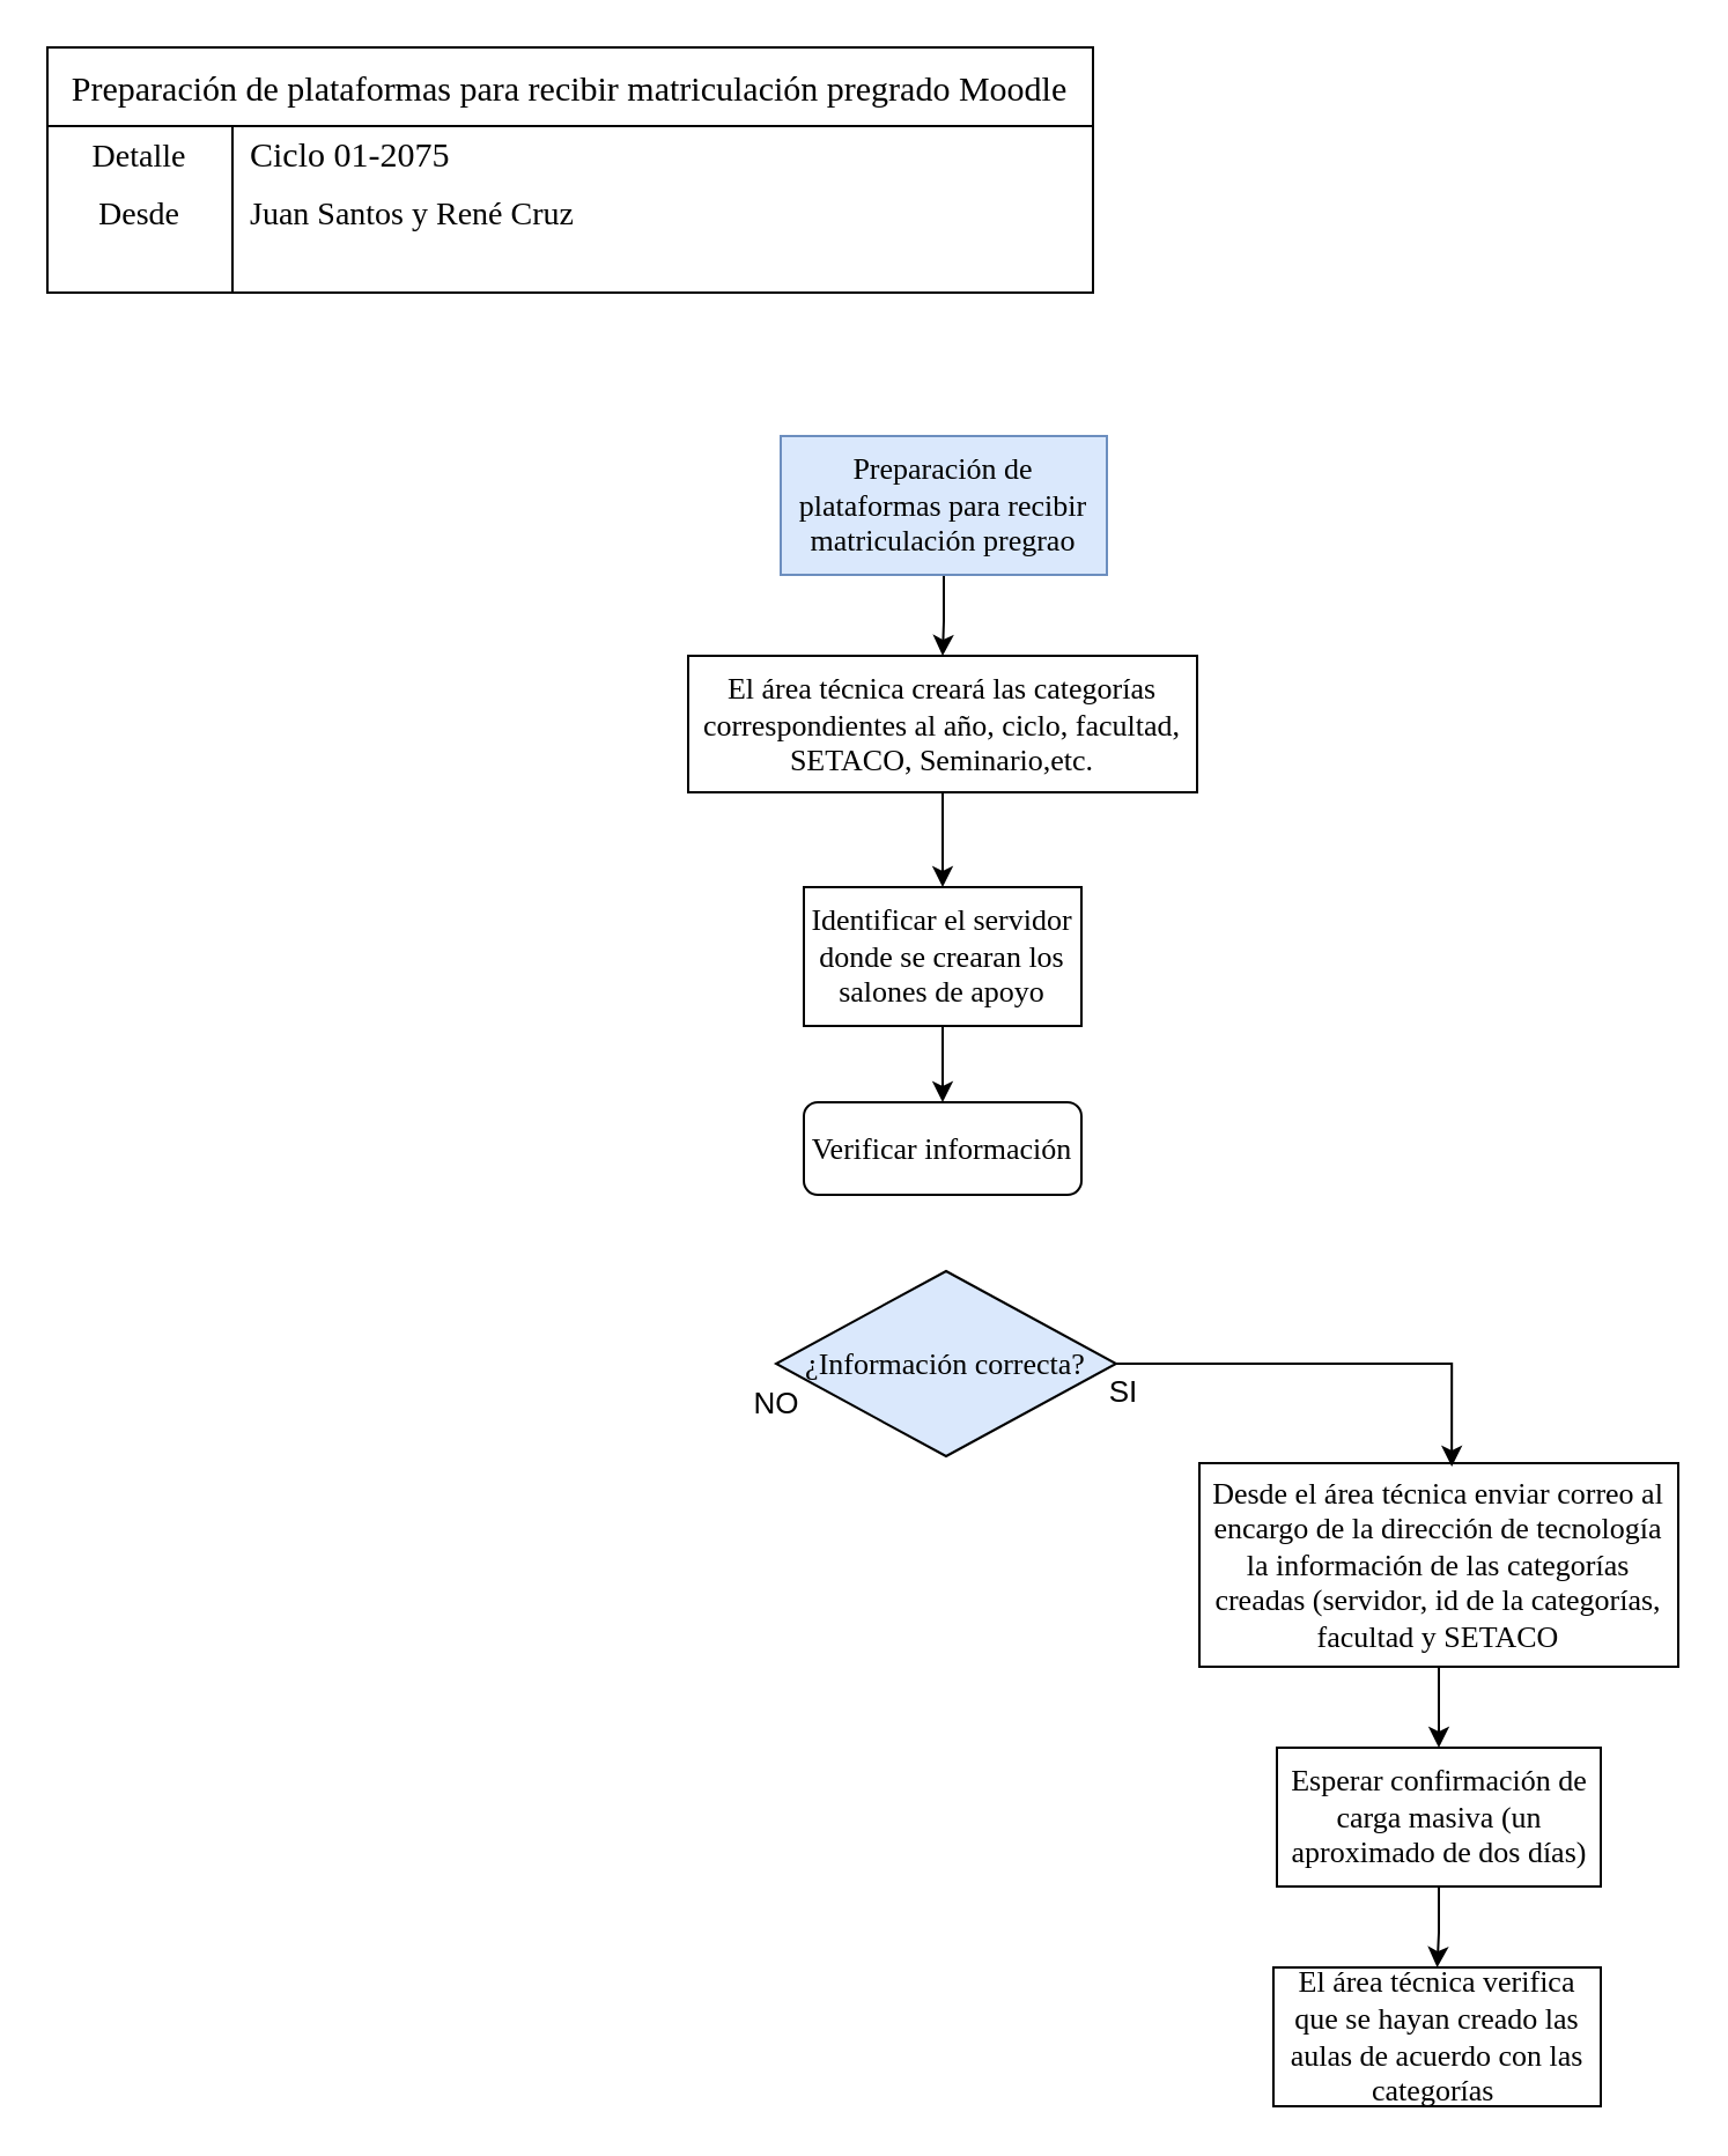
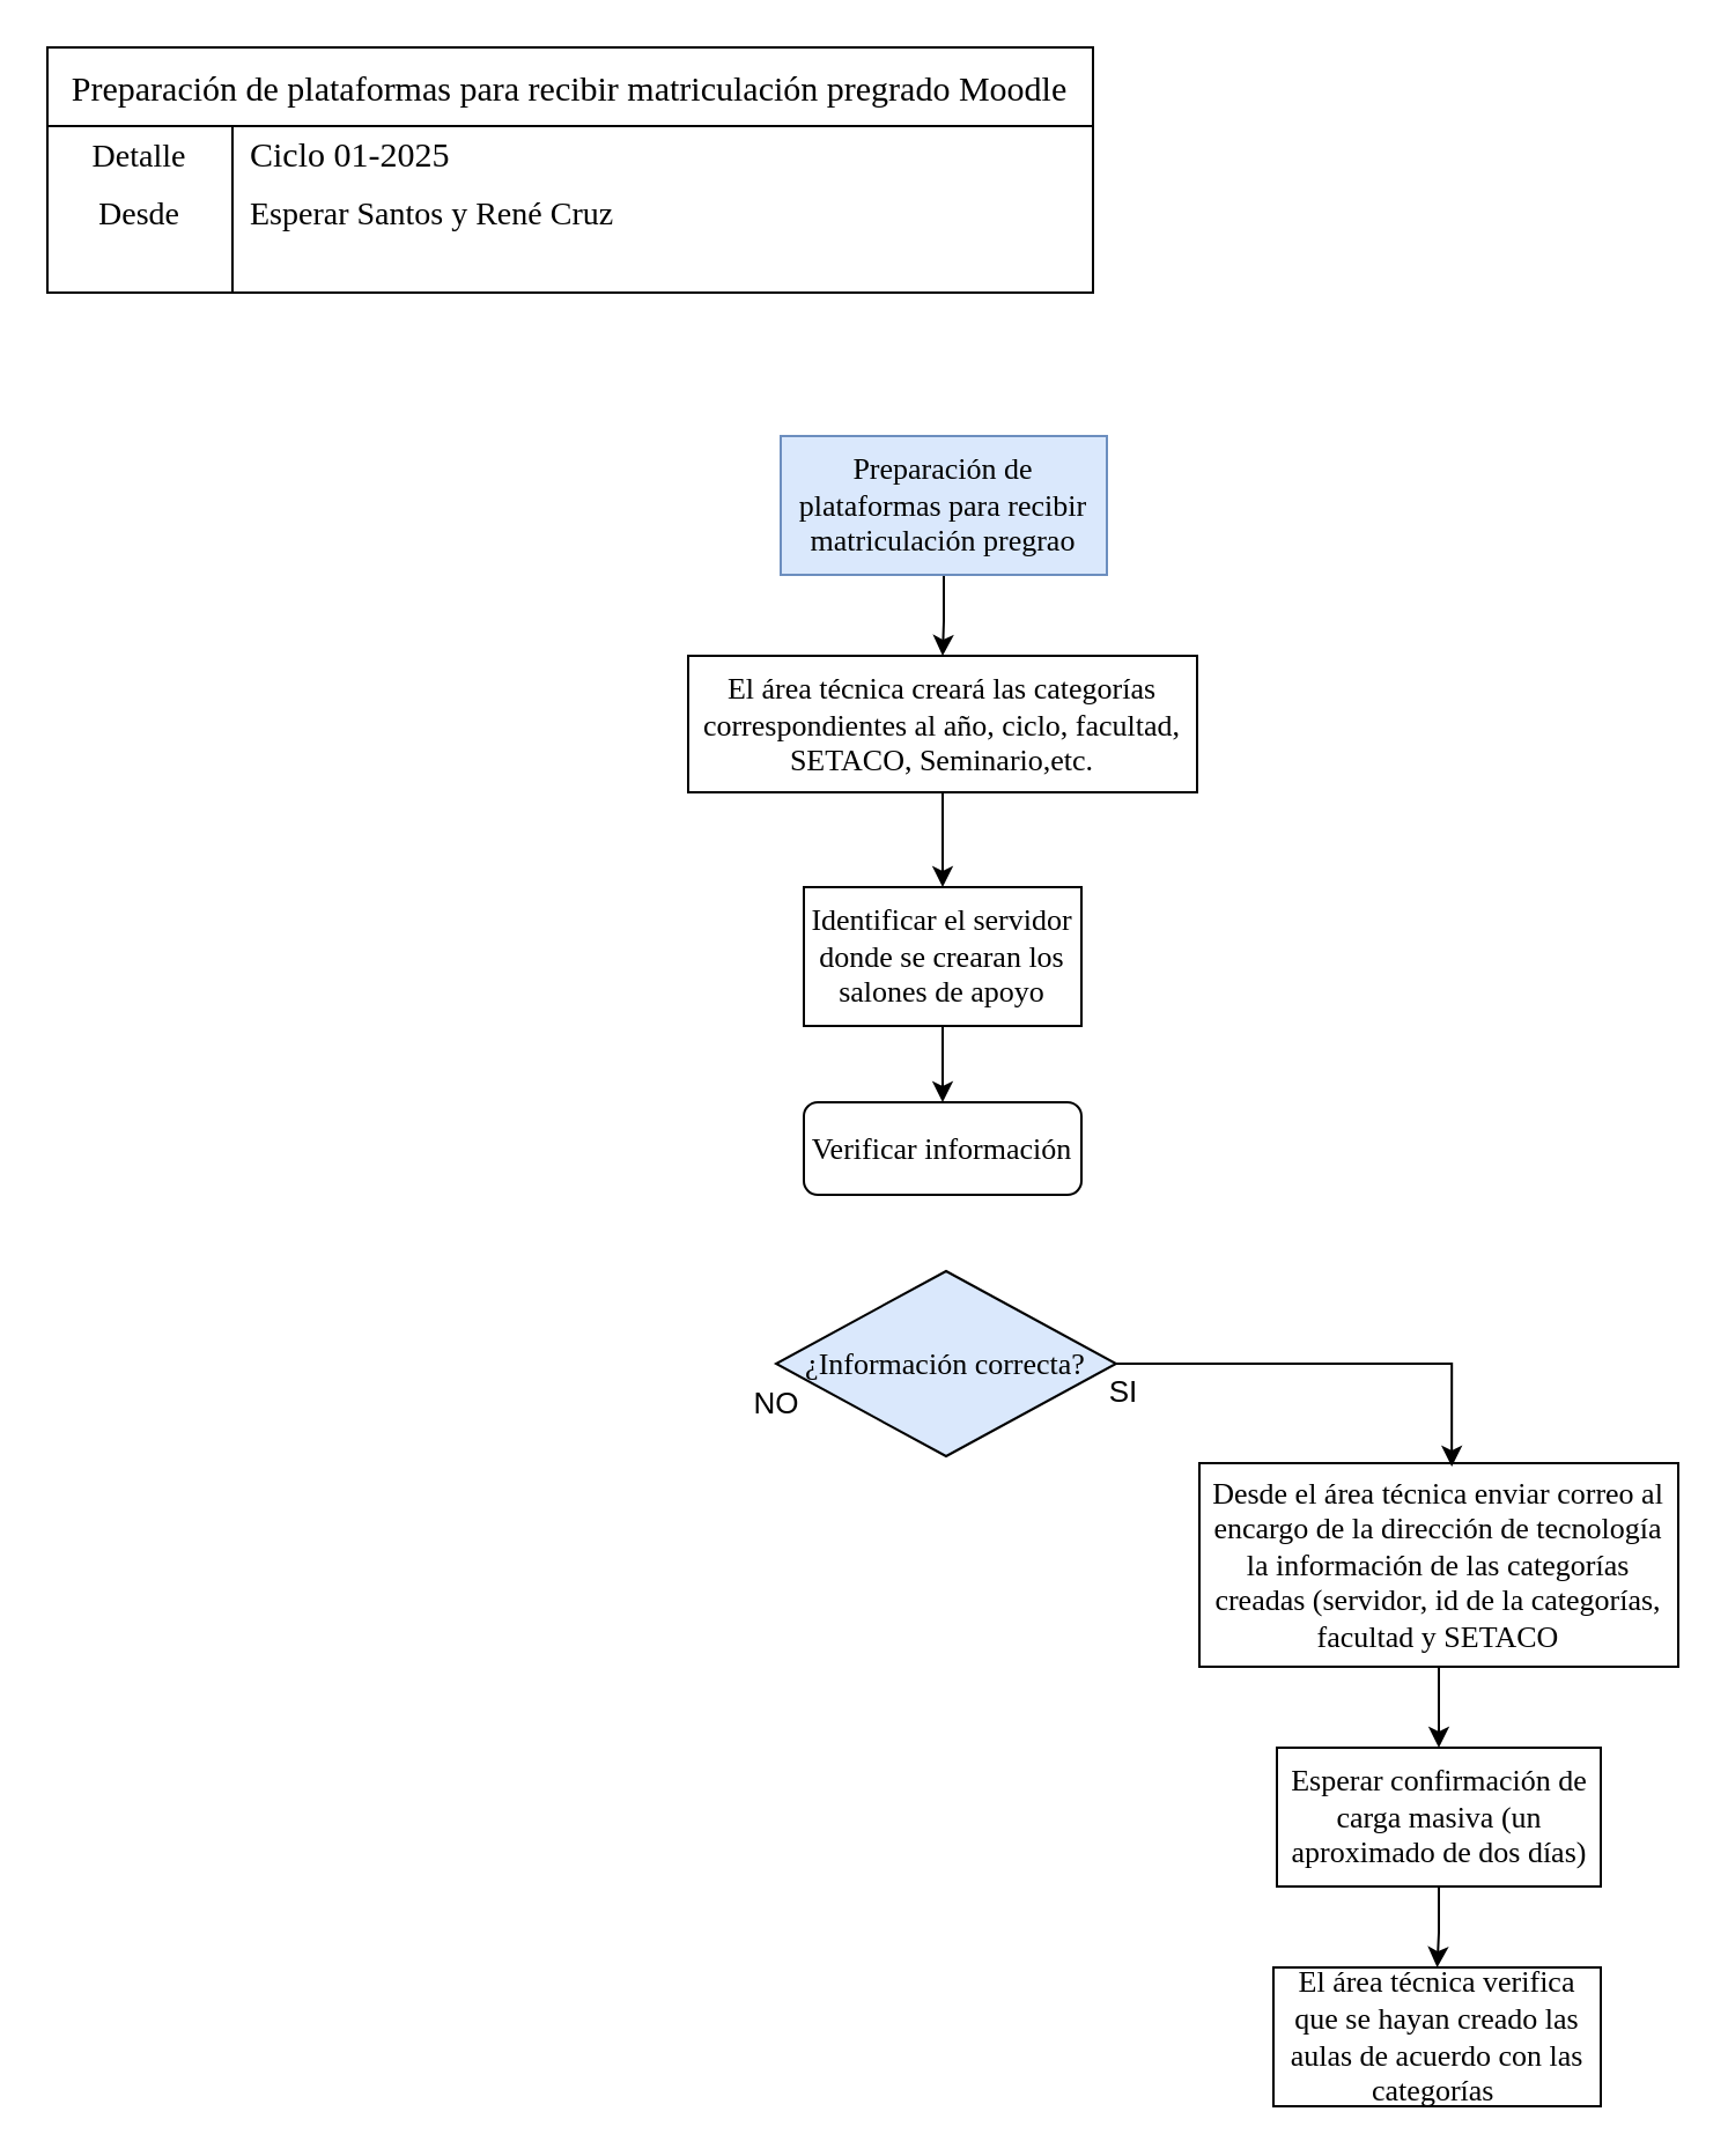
- <mxCell id="5" value="&lt;font style=&quot;font-size: 15px;&quot;&gt;Ciclo 01-2075&lt;/font&gt;" style="shape=partialRectangle;html=1;whiteSpace=wrap;connectable=0;fillColor=none;top=0;left=0;bottom=0;right=0;align=left;spacingLeft=6;overflow=hidden;strokeColor=inherit;fontSize=16;fontFamily=Times New Roman;" vertex="1" parent="3"><mxGeometry x="80" width="372" height="22" as="geometry"><mxRectangle width="372" height="22" as="alternateBounds" /></mxGeometry></mxCell>
+ <mxCell id="5" value="&lt;font style=&quot;font-size: 15px;&quot;&gt;Ciclo 01-2025&lt;/font&gt;" style="shape=partialRectangle;html=1;whiteSpace=wrap;connectable=0;fillColor=none;top=0;left=0;bottom=0;right=0;align=left;spacingLeft=6;overflow=hidden;strokeColor=inherit;fontSize=16;fontFamily=Times New Roman;" vertex="1" parent="3"><mxGeometry x="80" width="372" height="22" as="geometry"><mxRectangle width="372" height="22" as="alternateBounds" /></mxGeometry></mxCell>
- <mxCell id="8" value="&lt;span style=&quot;font-size: 14px;&quot;&gt;Juan Santos y René Cruz&lt;/span&gt;" style="shape=partialRectangle;html=1;whiteSpace=wrap;connectable=0;fillColor=none;top=0;left=0;bottom=0;right=0;align=left;spacingLeft=6;overflow=hidden;strokeColor=inherit;fontSize=16;fontFamily=Times New Roman;" vertex="1" parent="6"><mxGeometry x="80" width="372" height="30" as="geometry"><mxRectangle width="372" height="30" as="alternateBounds" /></mxGeometry></mxCell>
+ <mxCell id="8" value="&lt;span style=&quot;font-size: 14px;&quot;&gt;Esperar Santos y René Cruz&lt;/span&gt;" style="shape=partialRectangle;html=1;whiteSpace=wrap;connectable=0;fillColor=none;top=0;left=0;bottom=0;right=0;align=left;spacingLeft=6;overflow=hidden;strokeColor=inherit;fontSize=16;fontFamily=Times New Roman;" vertex="1" parent="6"><mxGeometry x="80" width="372" height="30" as="geometry"><mxRectangle width="372" height="30" as="alternateBounds" /></mxGeometry></mxCell>
